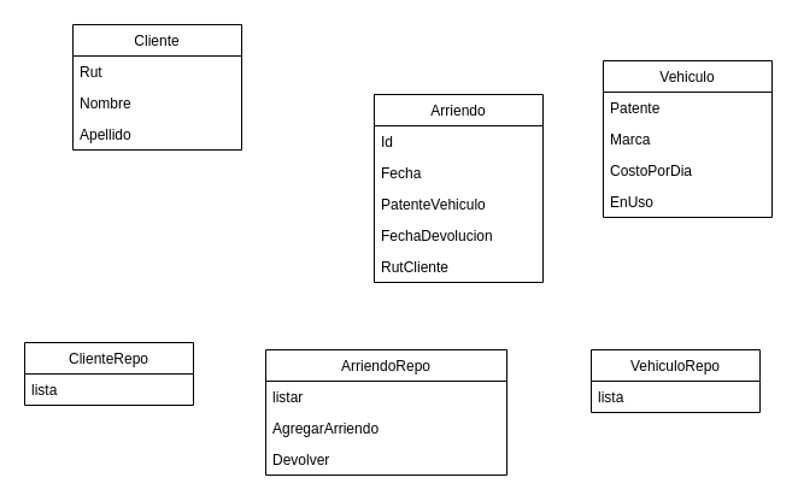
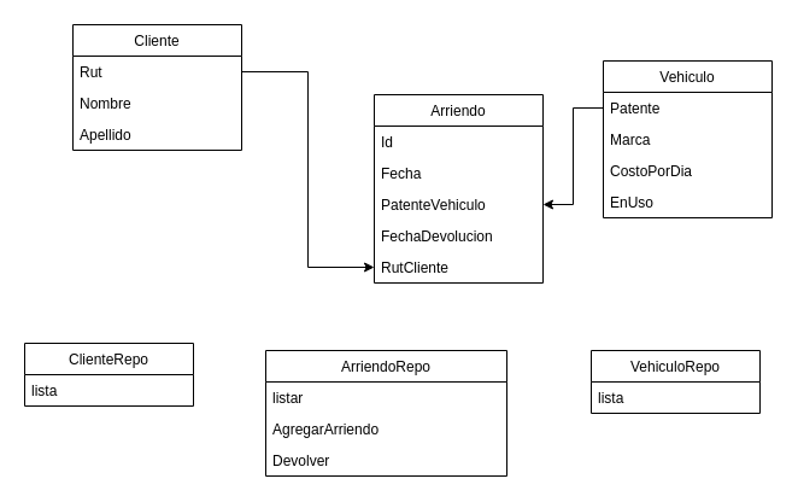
+ <mxCell id="18" style="edgeStyle=orthogonalEdgeStyle;rounded=0;orthogonalLoop=1;jettySize=auto;html=1;entryX=1;entryY=0.5;entryDx=0;entryDy=0;" edge="1" parent="1" source="7" target="14"><mxGeometry relative="1" as="geometry" /></mxCell>
+ <mxCell id="17" style="edgeStyle=orthogonalEdgeStyle;rounded=0;orthogonalLoop=1;jettySize=auto;html=1;entryX=0;entryY=0.5;entryDx=0;entryDy=0;" edge="1" parent="1" source="3" target="16"><mxGeometry relative="1" as="geometry" /></mxCell>
